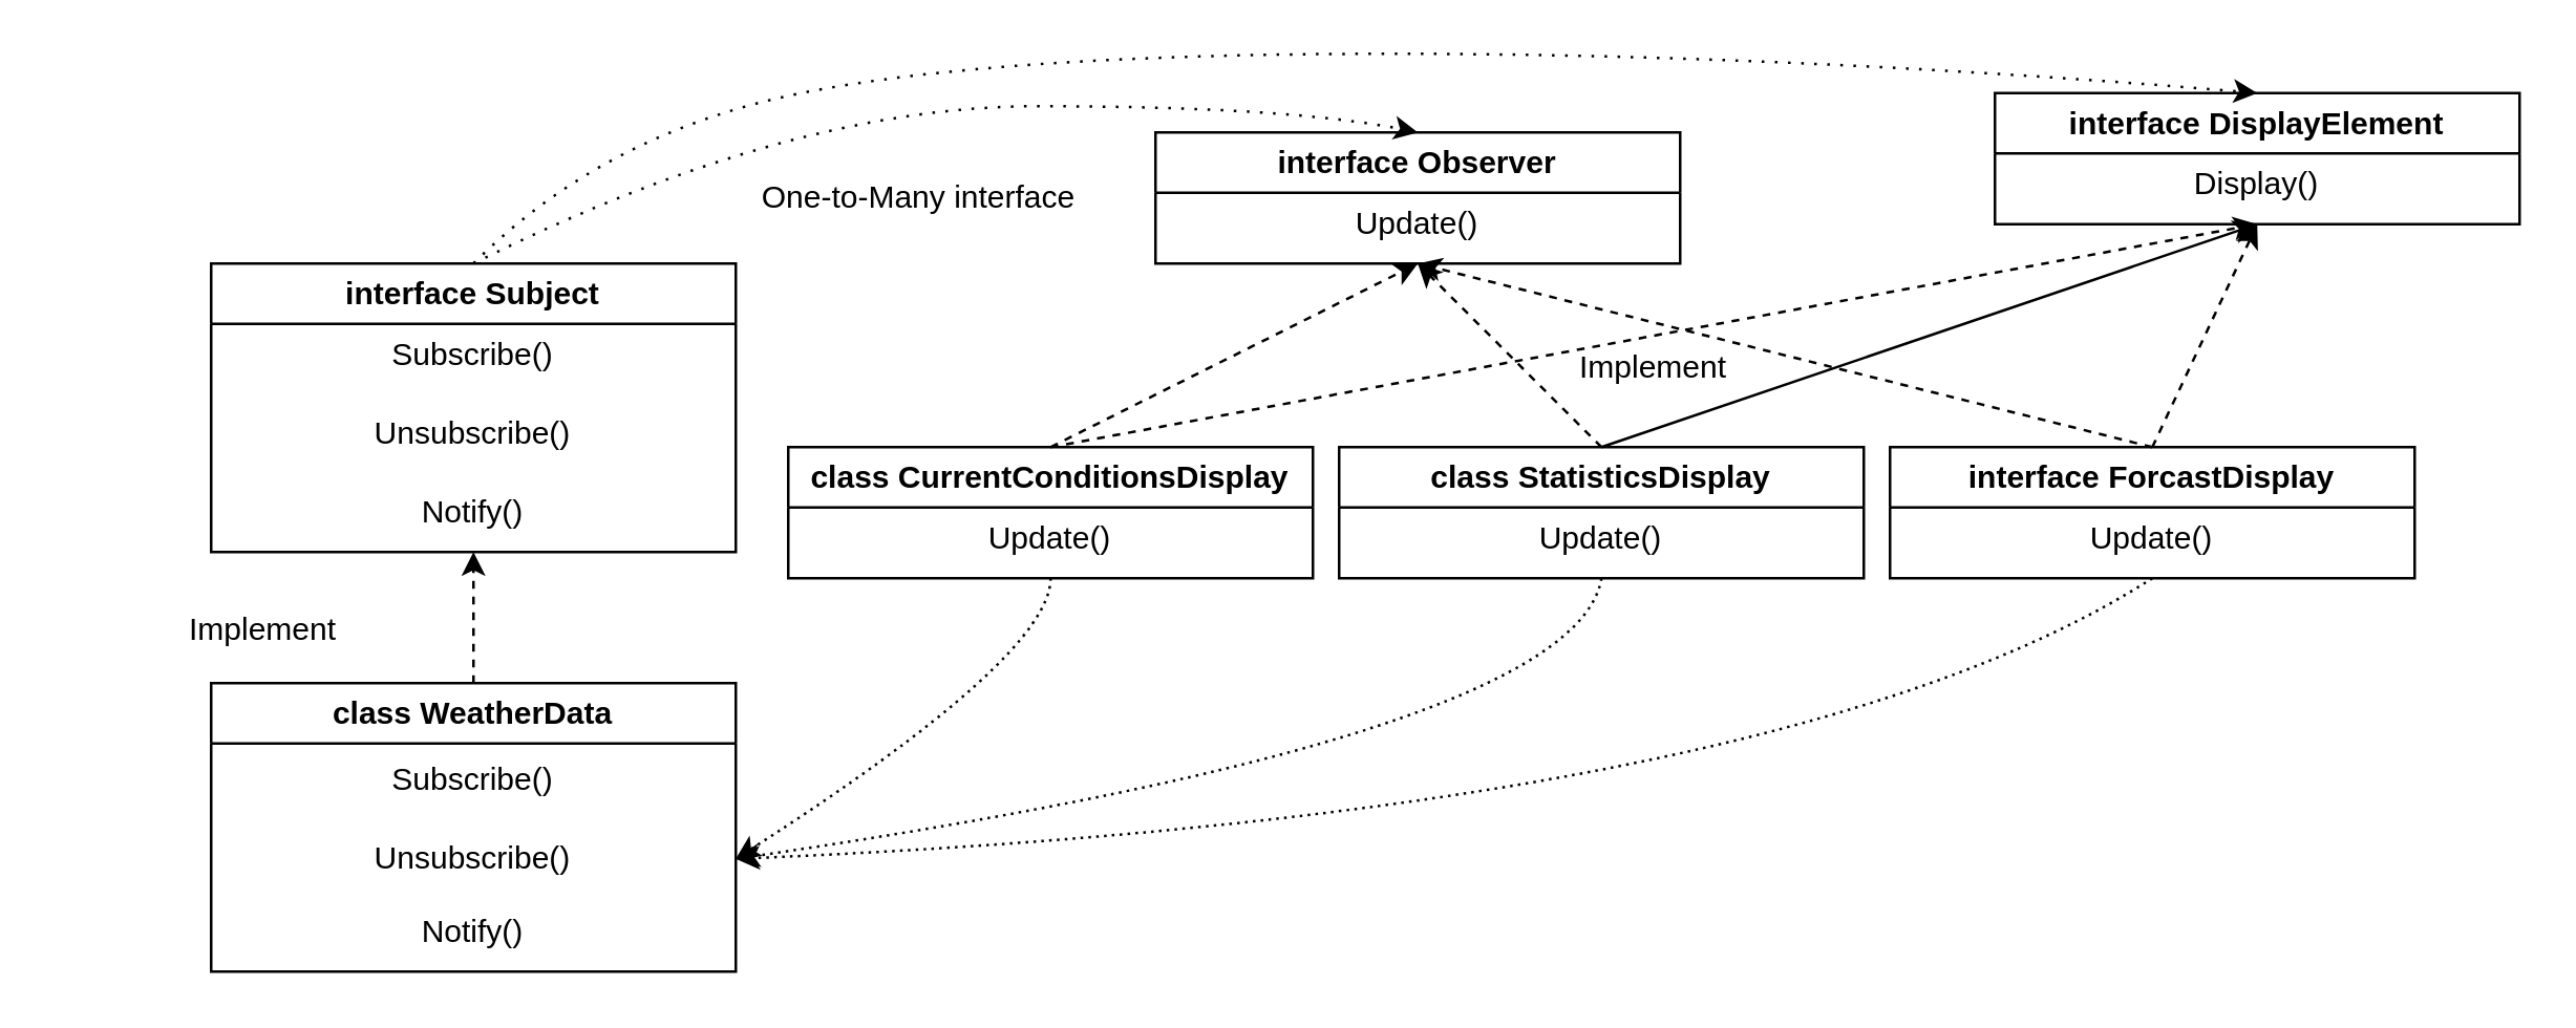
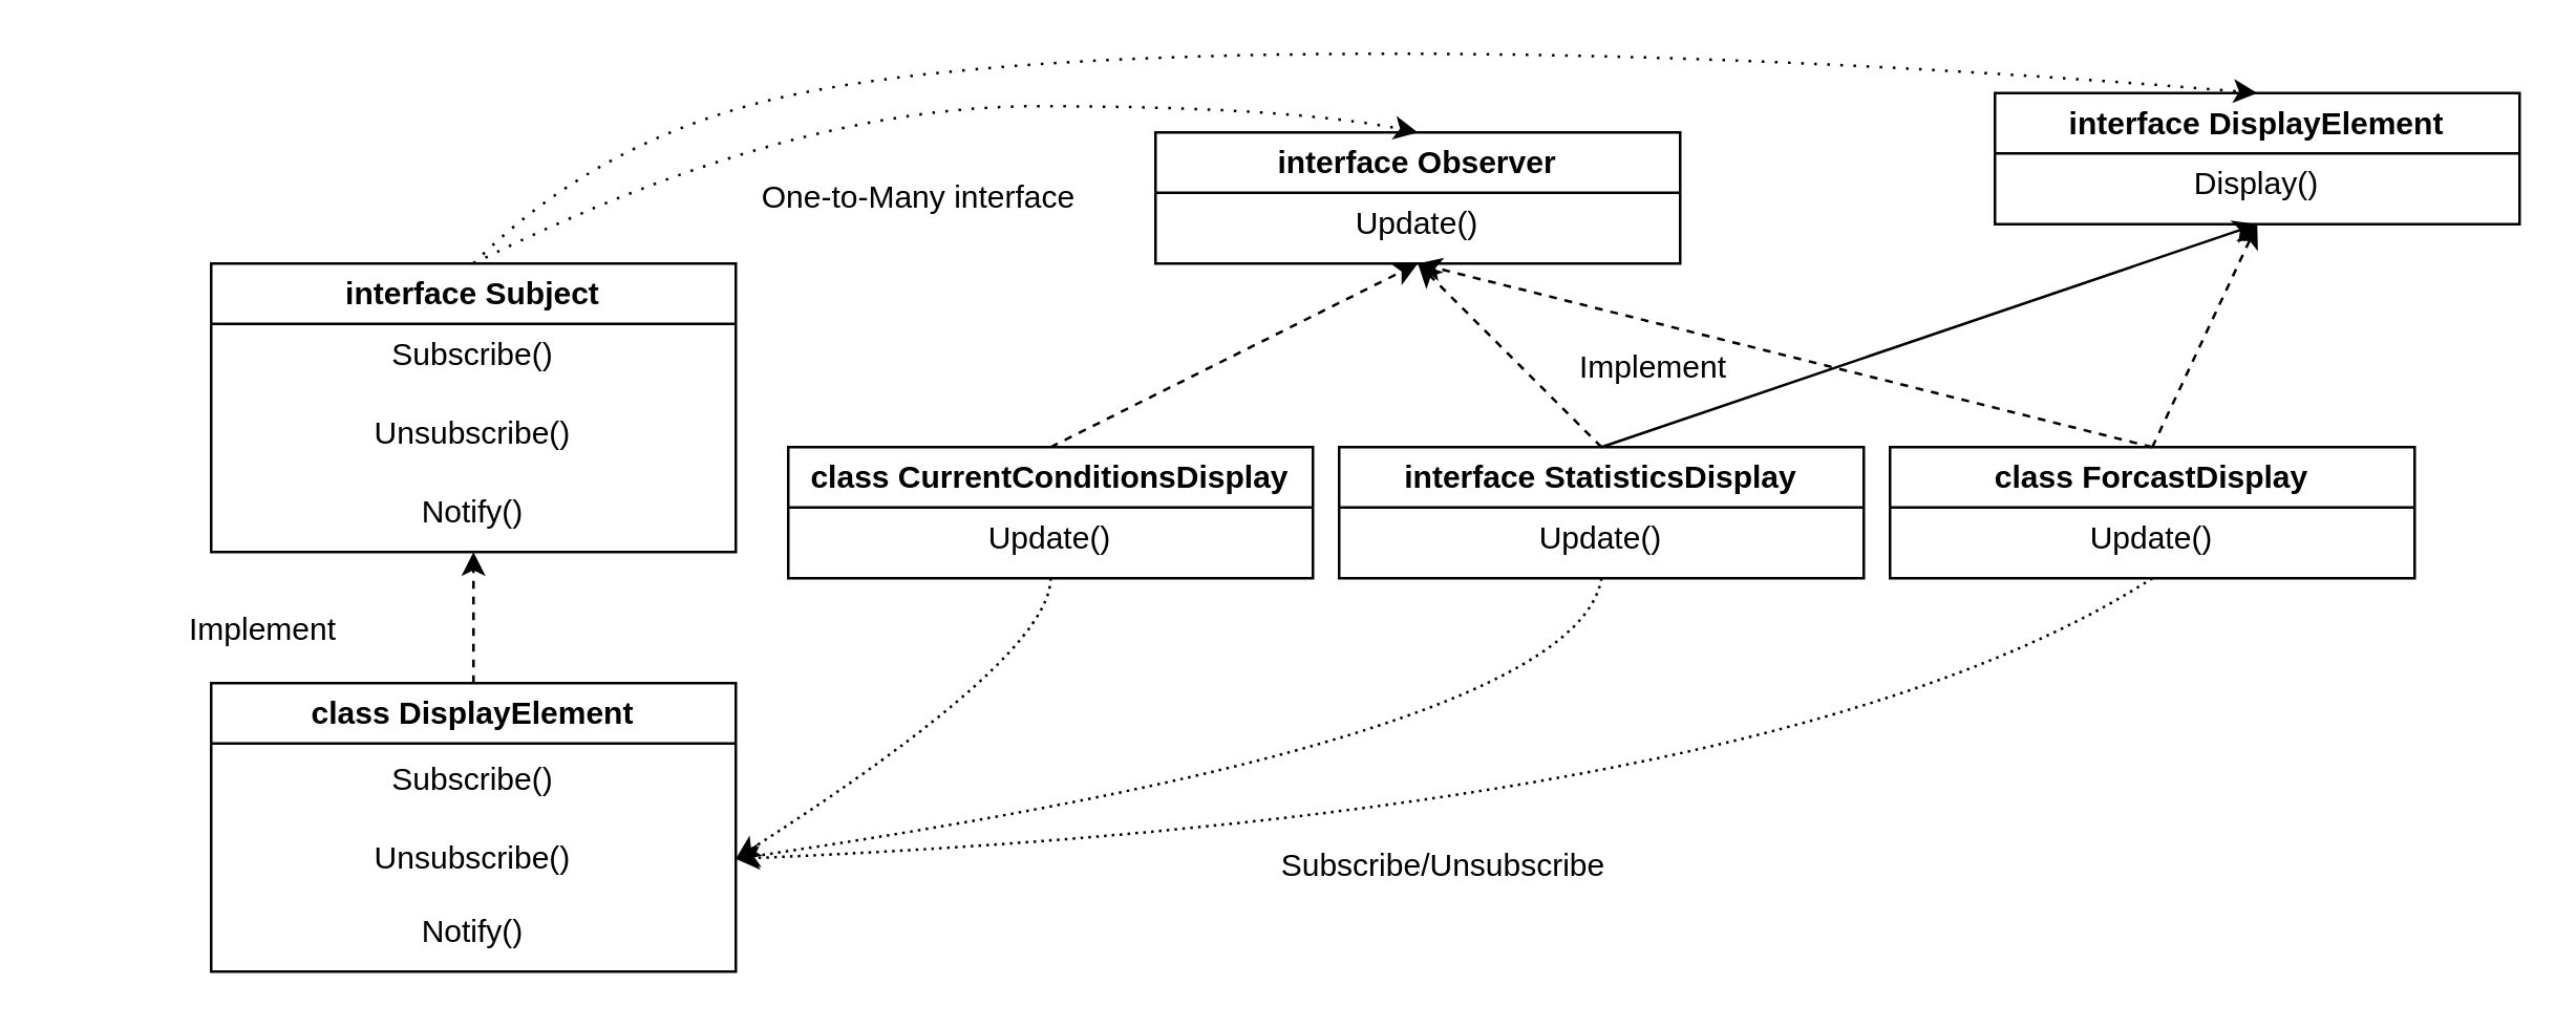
- <mxCell id="32" value="" style="endArrow=classic;html=1;rounded=0;exitX=0.5;exitY=0;exitDx=0;exitDy=0;dashed=1;entryX=0.5;entryY=1;entryDx=0;entryDy=0;" edge="1" parent="1" source="16" target="29"><mxGeometry width="50" height="50" relative="1" as="geometry"><mxPoint x="620" y="180" as="sourcePoint" /><mxPoint x="870" y="95" as="targetPoint" /></mxGeometry></mxCell>
- <mxCell id="14" value="class StatisticsDisplay" style="swimlane;whiteSpace=wrap;html=1;" vertex="1" parent="1"><mxGeometry x="510" y="170" width="200" height="50" as="geometry"><mxRectangle x="120" y="120" width="140" height="20" as="alternateBounds" /></mxGeometry></mxCell>
+ <mxCell id="14" value="interface StatisticsDisplay" style="swimlane;whiteSpace=wrap;html=1;" vertex="1" parent="1"><mxGeometry x="510" y="170" width="200" height="50" as="geometry"><mxRectangle x="120" y="120" width="140" height="20" as="alternateBounds" /></mxGeometry></mxCell>
- <mxCell id="12" value="interface ForcastDisplay" style="swimlane;whiteSpace=wrap;html=1;" vertex="1" parent="1"><mxGeometry x="720" y="170" width="200" height="50" as="geometry"><mxRectangle x="120" y="120" width="140" height="20" as="alternateBounds" /></mxGeometry></mxCell>
+ <mxCell id="12" value="class ForcastDisplay" style="swimlane;whiteSpace=wrap;html=1;" vertex="1" parent="1"><mxGeometry x="720" y="170" width="200" height="50" as="geometry"><mxRectangle x="120" y="120" width="140" height="20" as="alternateBounds" /></mxGeometry></mxCell>
- <mxCell id="8" value="class WeatherData" style="swimlane;whiteSpace=wrap;html=1;" vertex="1" parent="1"><mxGeometry x="80" y="260" width="200" height="110" as="geometry"><mxRectangle x="120" y="120" width="140" height="20" as="alternateBounds" /></mxGeometry></mxCell>
+ <mxCell id="8" value="class DisplayElement" style="swimlane;whiteSpace=wrap;html=1;" vertex="1" parent="1"><mxGeometry x="80" y="260" width="200" height="110" as="geometry"><mxRectangle x="120" y="120" width="140" height="20" as="alternateBounds" /></mxGeometry></mxCell>
+ <mxCell id="27" value="Subscribe/Unsubscribe" style="text;html=1;strokeColor=none;fillColor=none;align=center;verticalAlign=middle;whiteSpace=wrap;rounded=0;fontColor=none;" vertex="1" parent="1"><mxGeometry x="470" y="320" width="160" height="20" as="geometry" /></mxCell>
